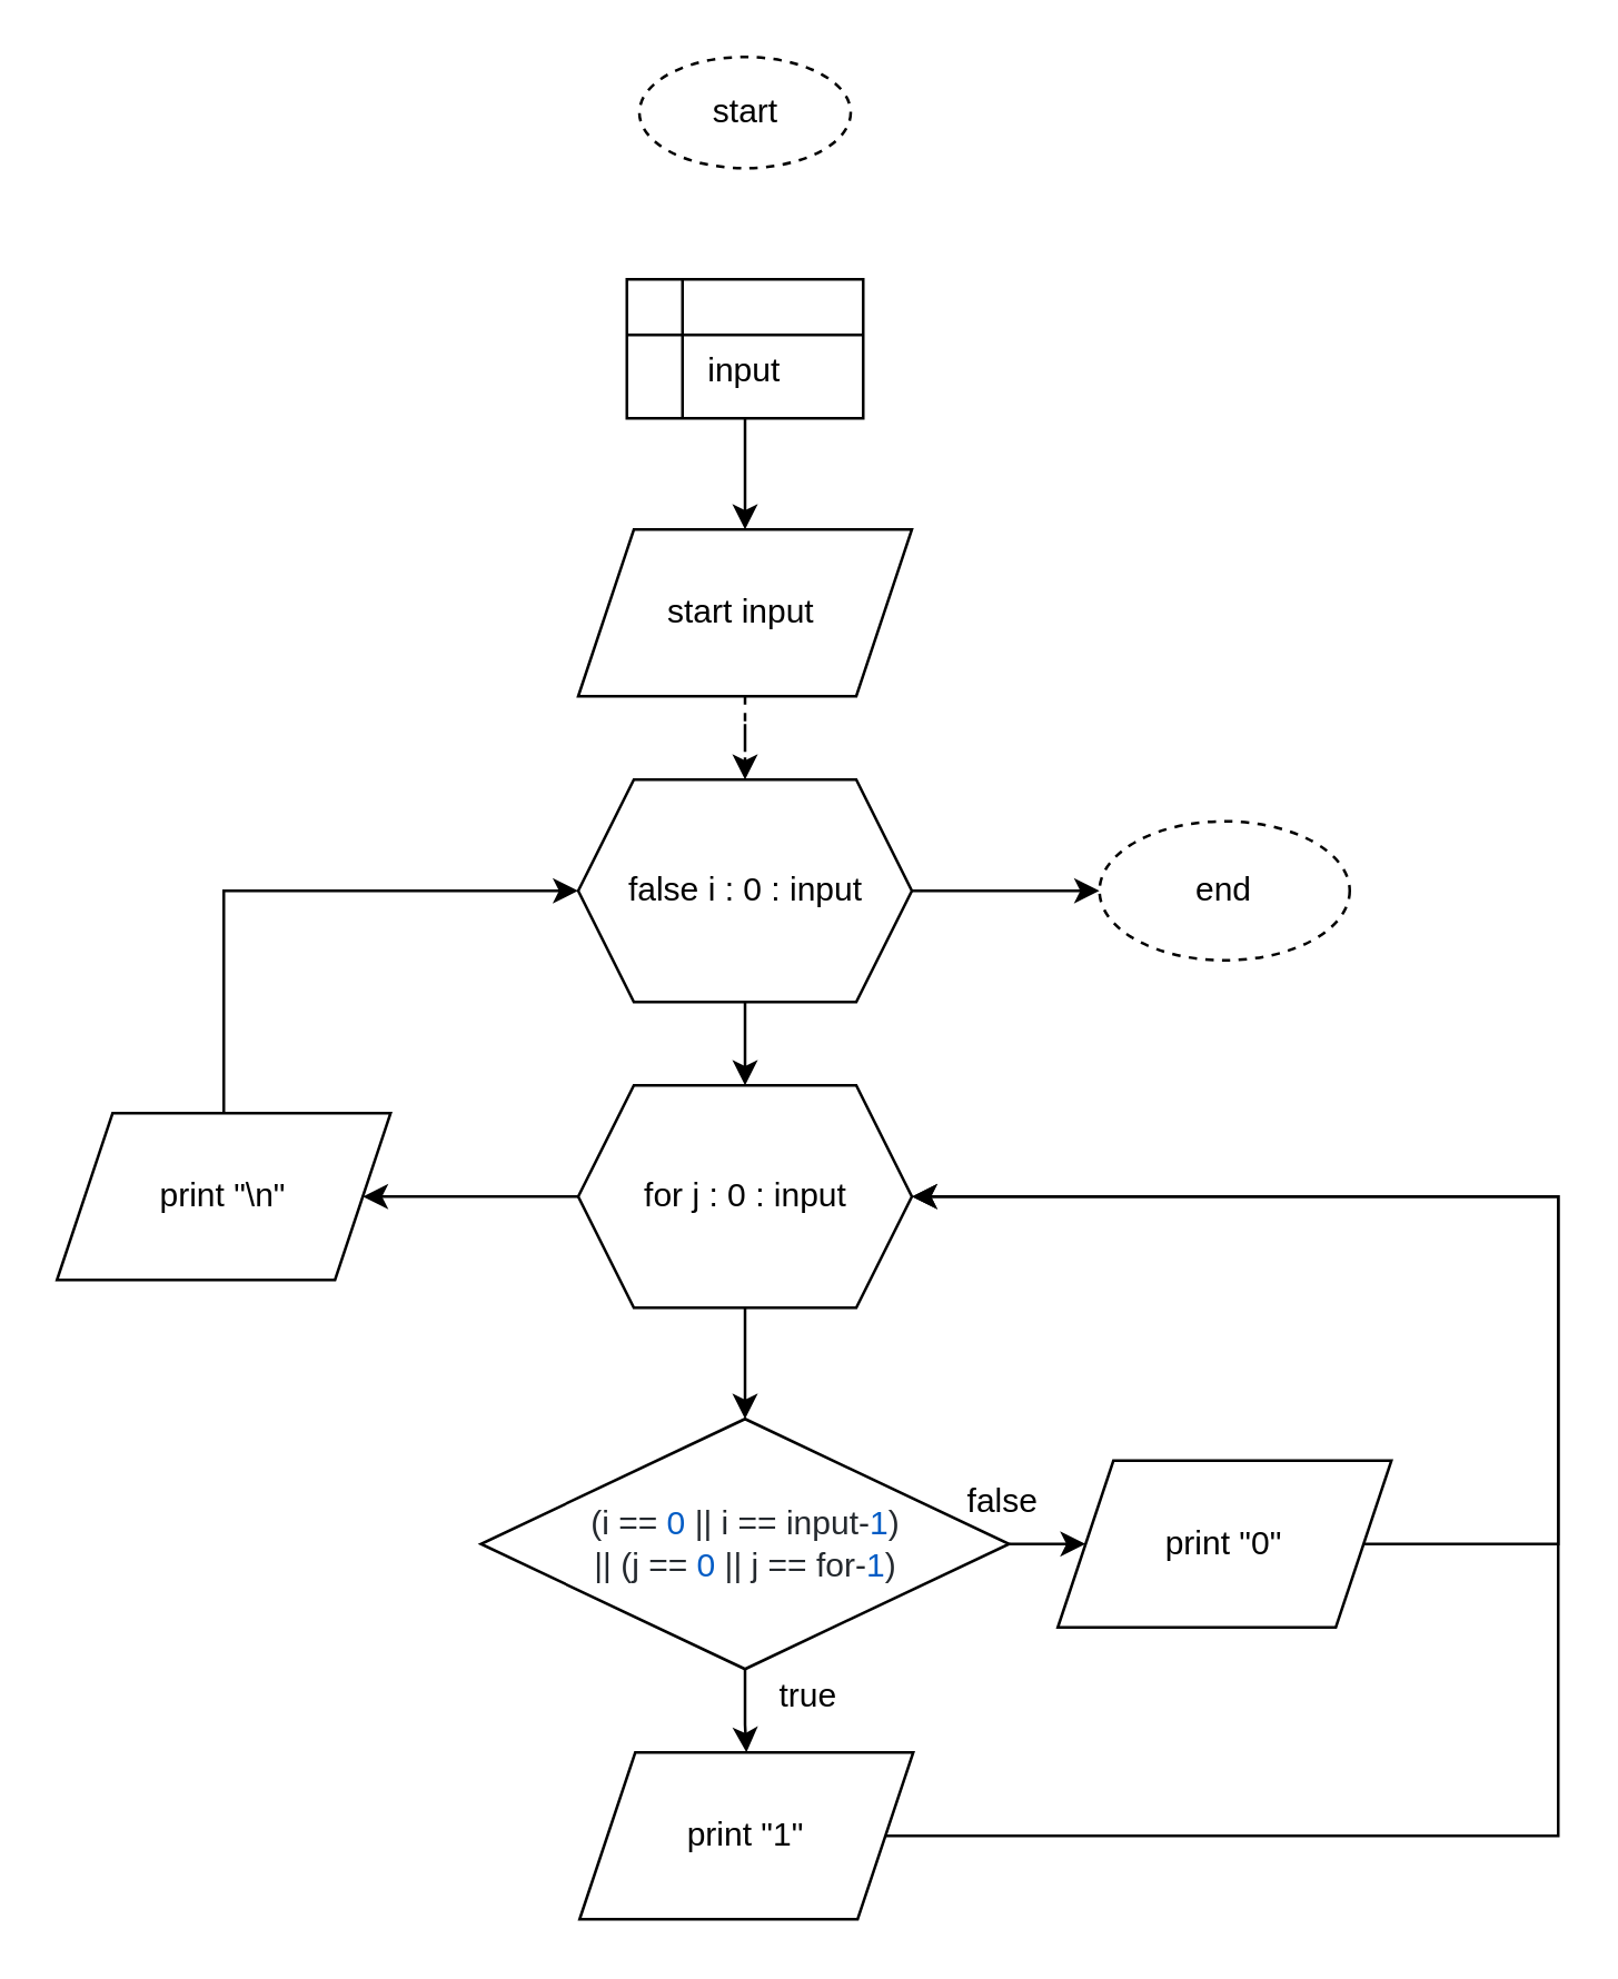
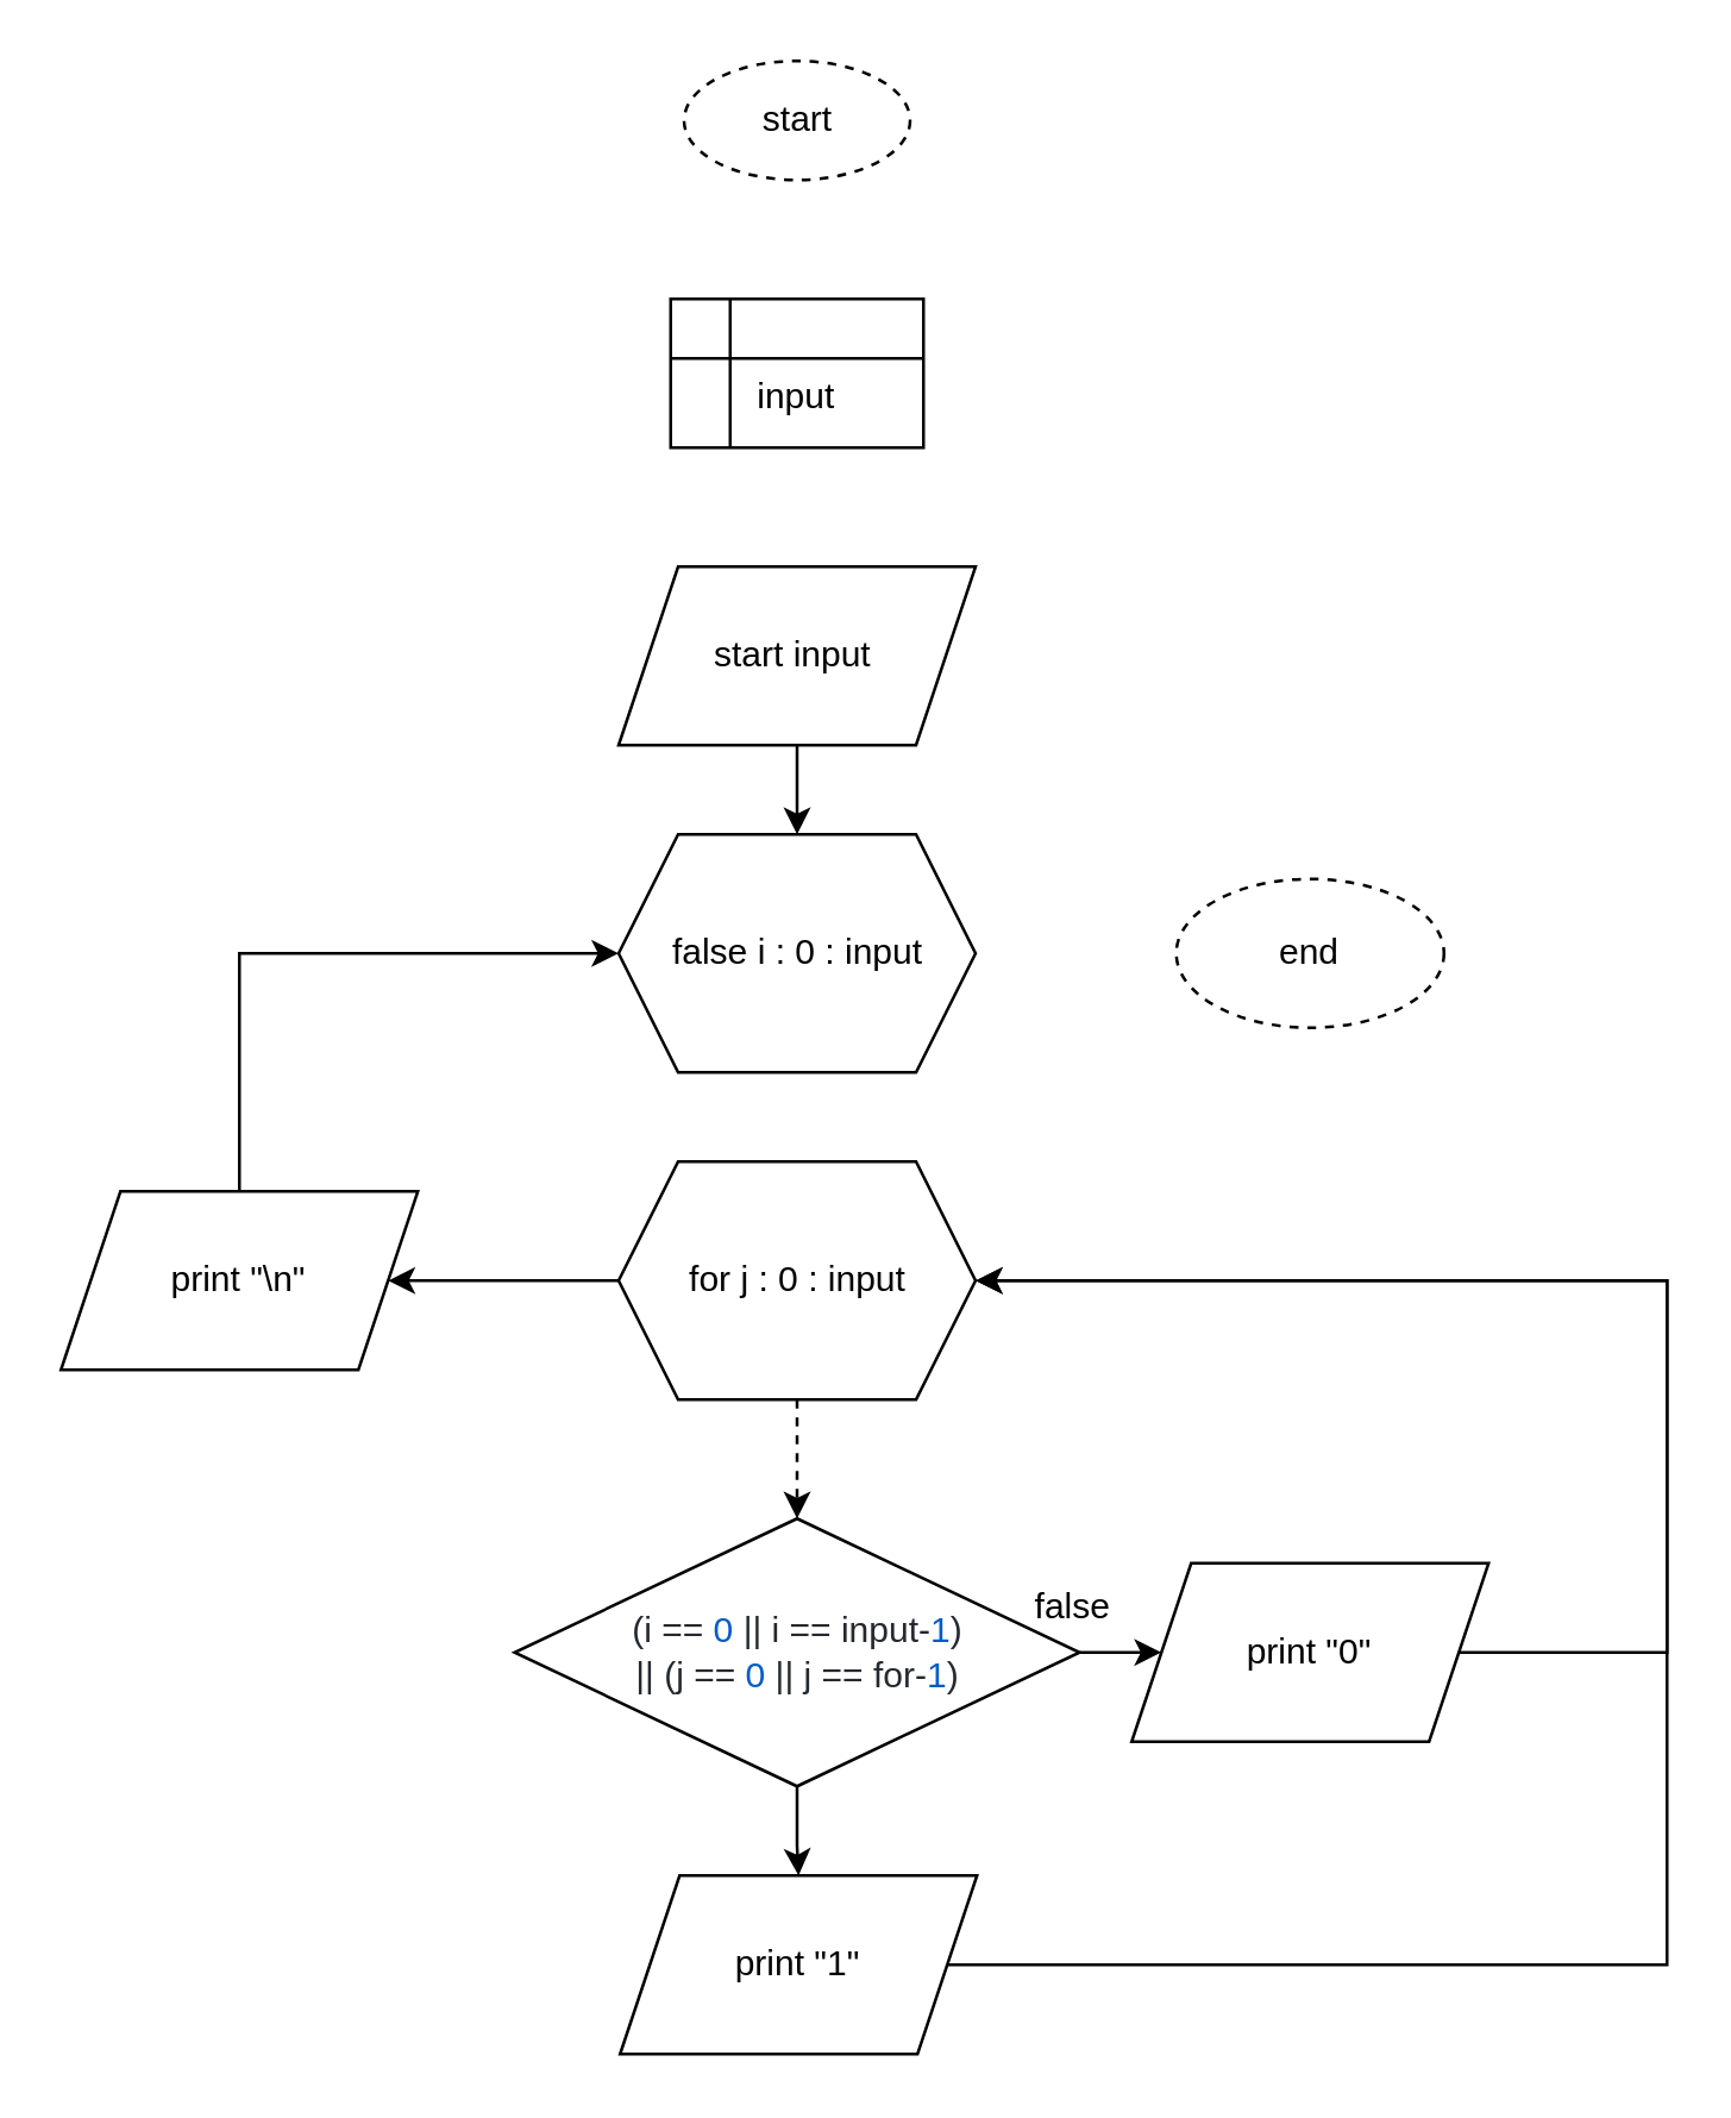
- <mxCell id="3" style="edgeStyle=orthogonalEdgeStyle;rounded=0;orthogonalLoop=1;jettySize=auto;html=1;entryX=0.5;entryY=0;entryDx=0;entryDy=0;" edge="1" parent="1" source="4" target="6"><mxGeometry relative="1" as="geometry" /></mxCell>
- <mxCell id="5" style="edgeStyle=orthogonalEdgeStyle;rounded=0;orthogonalLoop=1;jettySize=auto;html=1;entryX=0.5;entryY=0;entryDx=0;entryDy=0;dashed=1;" edge="1" parent="1" source="6" target="9"><mxGeometry relative="1" as="geometry" /></mxCell>
+ <mxCell id="5" style="edgeStyle=orthogonalEdgeStyle;rounded=0;orthogonalLoop=1;jettySize=auto;html=1;entryX=0.5;entryY=0;entryDx=0;entryDy=0;" edge="1" parent="1" source="6" target="9"><mxGeometry relative="1" as="geometry" /></mxCell>
- <mxCell id="8" style="edgeStyle=orthogonalEdgeStyle;rounded=0;orthogonalLoop=1;jettySize=auto;html=1;entryX=0;entryY=0.5;entryDx=0;entryDy=0;" edge="1" parent="1" source="9" target="24"><mxGeometry relative="1" as="geometry" /></mxCell>
- <mxCell id="7" style="edgeStyle=orthogonalEdgeStyle;rounded=0;orthogonalLoop=1;jettySize=auto;html=1;" edge="1" parent="1" source="9" target="15"><mxGeometry relative="1" as="geometry" /></mxCell>
- <mxCell id="13" style="edgeStyle=orthogonalEdgeStyle;rounded=0;orthogonalLoop=1;jettySize=auto;html=1;" edge="1" parent="1" source="15" target="12"><mxGeometry relative="1" as="geometry" /></mxCell>
+ <mxCell id="13" style="edgeStyle=orthogonalEdgeStyle;rounded=0;orthogonalLoop=1;jettySize=auto;html=1;dashed=1;" edge="1" parent="1" source="15" target="12"><mxGeometry relative="1" as="geometry" /></mxCell>
- <mxCell id="21" value="true" style="text;html=1;align=center;verticalAlign=middle;resizable=0;points=[];autosize=1;" vertex="1" parent="1"><mxGeometry x="270" y="600" width="40" height="20" as="geometry" /></mxCell>
